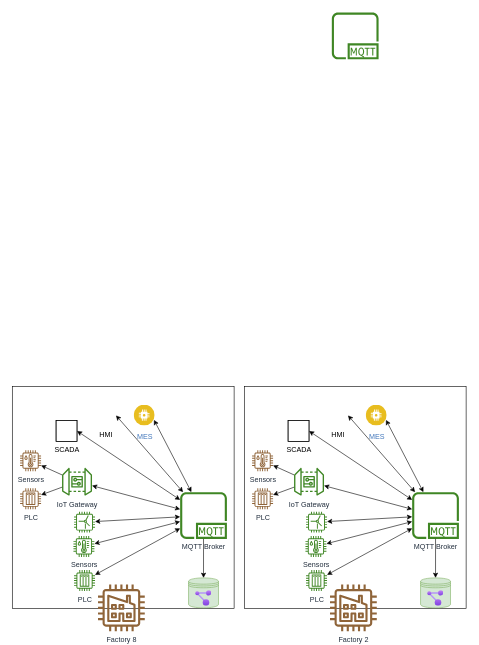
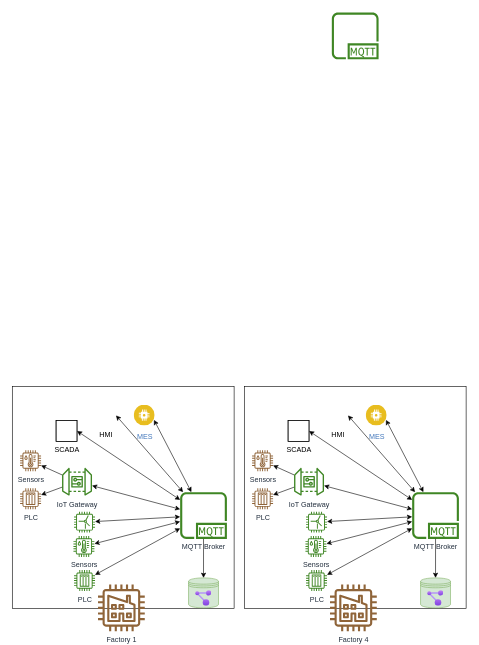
- <mxCell id="6" value="Factory 8" style="sketch=0;outlineConnect=0;fontColor=#232F3E;gradientColor=none;fillColor=#8F6439;strokeColor=none;dashed=0;verticalLabelPosition=bottom;verticalAlign=top;align=center;html=1;fontSize=12;fontStyle=0;aspect=fixed;pointerEvents=1;shape=mxgraph.aws4.factory;" vertex="1" parent="1"><mxGeometry x="163" y="974" width="78" height="78" as="geometry" /></mxCell>
+ <mxCell id="6" value="Factory 1" style="sketch=0;outlineConnect=0;fontColor=#232F3E;gradientColor=none;fillColor=#8F6439;strokeColor=none;dashed=0;verticalLabelPosition=bottom;verticalAlign=top;align=center;html=1;fontSize=12;fontStyle=0;aspect=fixed;pointerEvents=1;shape=mxgraph.aws4.factory;" vertex="1" parent="1"><mxGeometry x="163" y="974" width="78" height="78" as="geometry" /></mxCell>
- <mxCell id="31" value="Factory 2" style="sketch=0;outlineConnect=0;fontColor=#232F3E;gradientColor=none;fillColor=#8F6439;strokeColor=none;dashed=0;verticalLabelPosition=bottom;verticalAlign=top;align=center;html=1;fontSize=12;fontStyle=0;aspect=fixed;pointerEvents=1;shape=mxgraph.aws4.factory;" vertex="1" parent="1"><mxGeometry x="550" y="974" width="78" height="78" as="geometry" /></mxCell>
+ <mxCell id="31" value="Factory 4" style="sketch=0;outlineConnect=0;fontColor=#232F3E;gradientColor=none;fillColor=#8F6439;strokeColor=none;dashed=0;verticalLabelPosition=bottom;verticalAlign=top;align=center;html=1;fontSize=12;fontStyle=0;aspect=fixed;pointerEvents=1;shape=mxgraph.aws4.factory;" vertex="1" parent="1"><mxGeometry x="550" y="974" width="78" height="78" as="geometry" /></mxCell>
